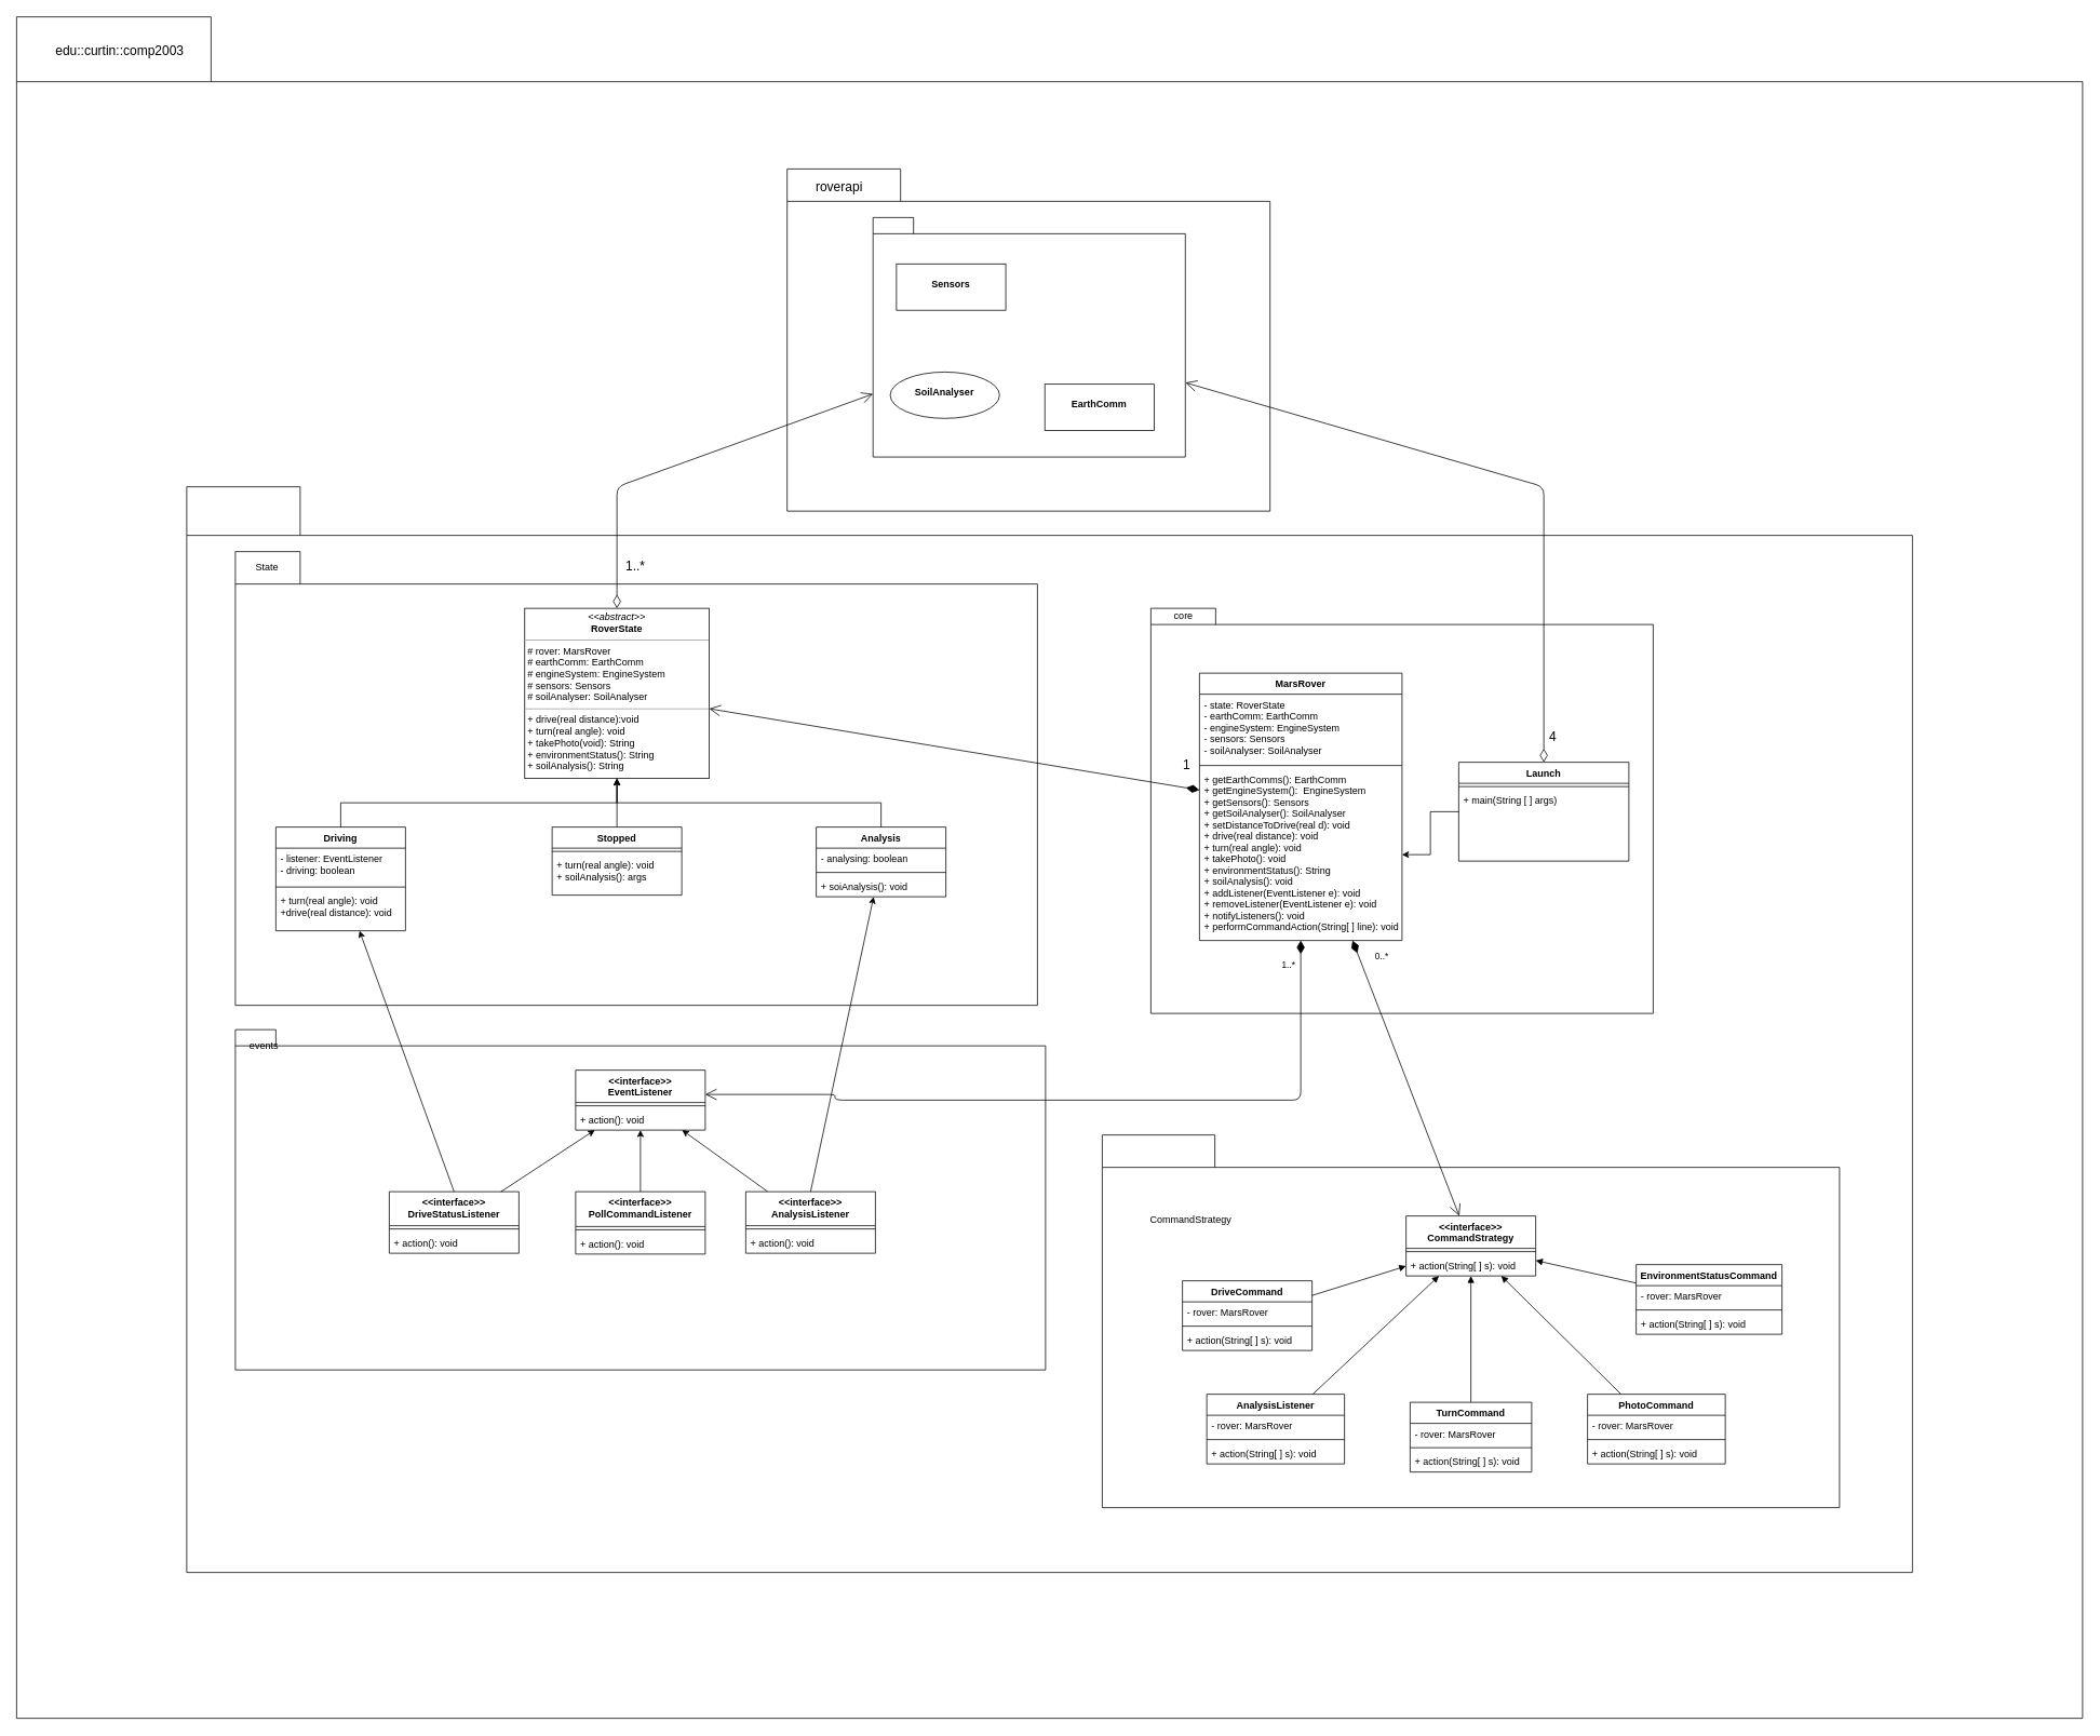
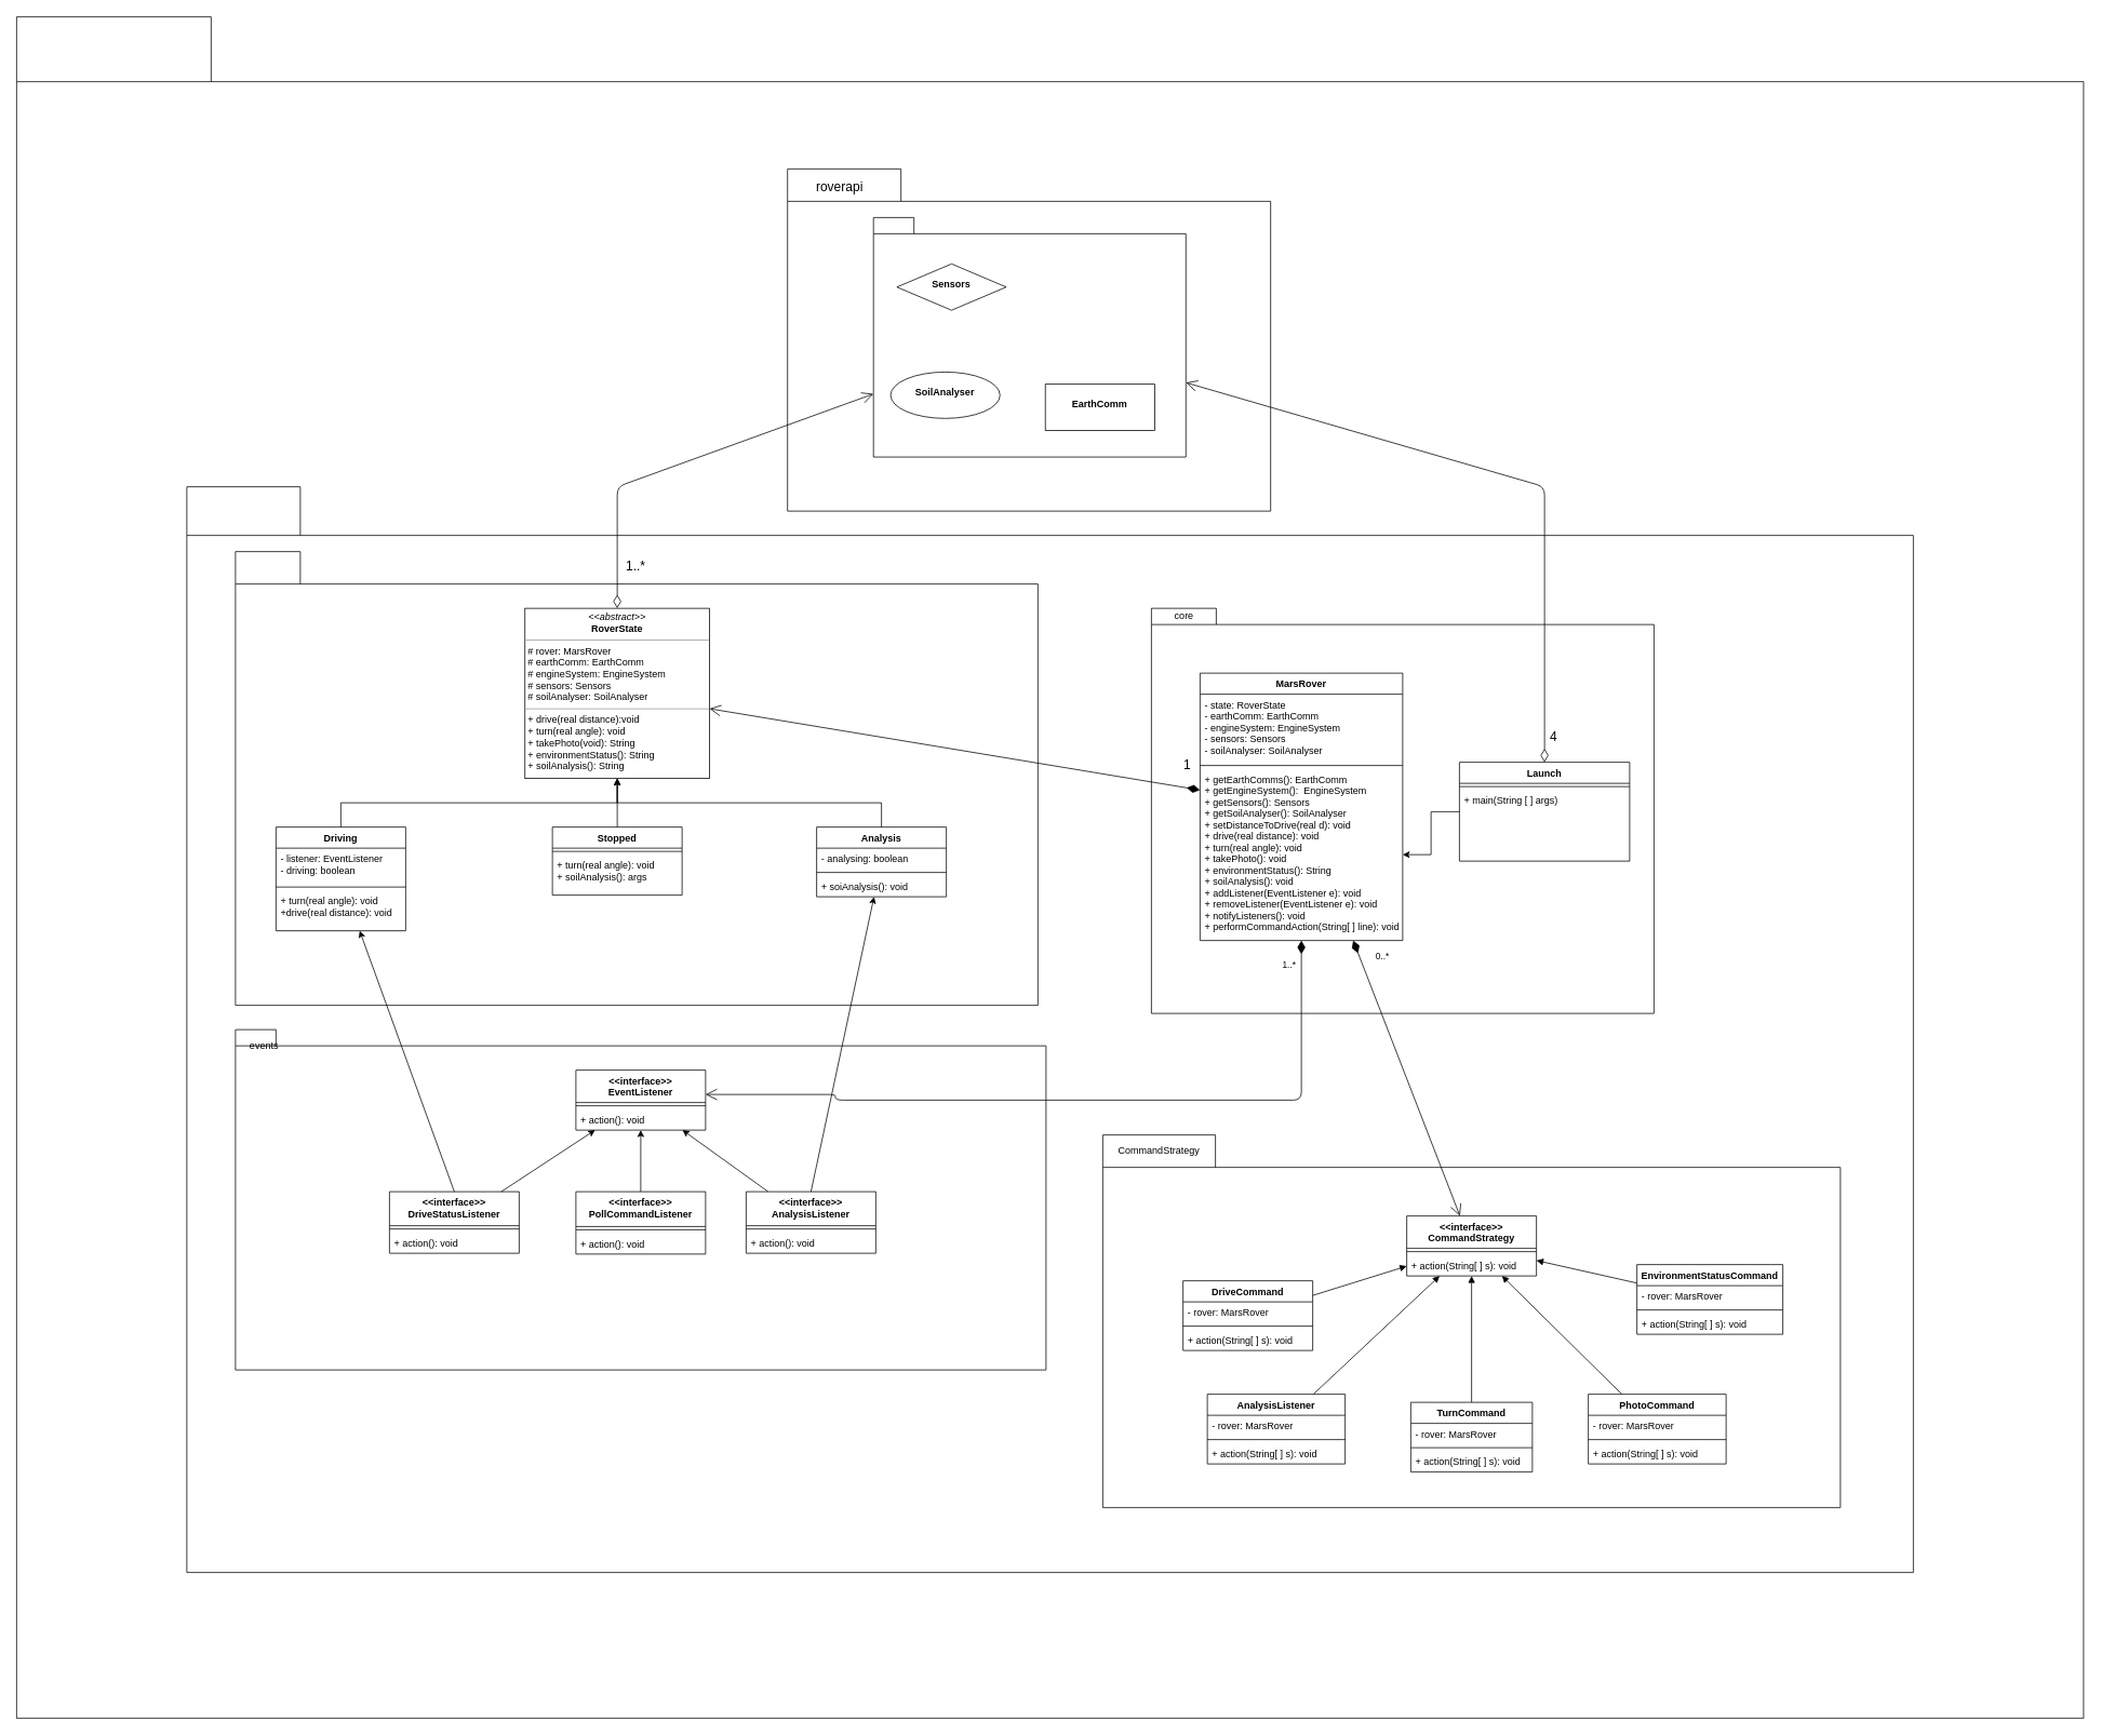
- <mxCell id="4" value="edu::curtin::comp2003" style="text;html=1;align=center;verticalAlign=middle;resizable=0;points=[];autosize=1;strokeColor=none;fontSize=16;" vertex="1" parent="2"><mxGeometry x="41.975" y="31.658" width="170" height="20" as="geometry" /></mxCell>
- <mxCell id="9" value="&lt;p style=&quot;margin: 0px ; margin-top: 4px ; text-align: center&quot;&gt;&lt;br&gt;&lt;b&gt;Sensors&lt;/b&gt;&lt;/p&gt;" style="verticalAlign=top;align=left;overflow=fill;fontSize=12;fontFamily=Helvetica;html=1;" parent="6" vertex="1"><mxGeometry x="28.909" y="57.209" width="134.909" height="57.209" as="geometry" /></mxCell>
+ <mxCell id="9" value="&lt;p style=&quot;margin: 0px ; margin-top: 4px ; text-align: center&quot;&gt;&lt;br&gt;&lt;b&gt;Sensors&lt;/b&gt;&lt;/p&gt;" style="rhombus;verticalAlign=top;align=left;overflow=fill;fontSize=12;fontFamily=Helvetica;html=1;" parent="6" vertex="1"><mxGeometry x="28.909" y="57.209" width="134.909" height="57.209" as="geometry" /></mxCell>
- <mxCell id="78" value="State" style="text;html=1;align=center;verticalAlign=middle;resizable=0;points=[];autosize=1;strokeColor=none;" parent="76" vertex="1"><mxGeometry x="19.223" y="10.37" width="40" height="20" as="geometry" /></mxCell>
- <mxCell id="17" value="CommandStrategy" style="text;html=1;align=center;verticalAlign=middle;resizable=0;points=[];autosize=1;strokeColor=none;" vertex="1" parent="15"><mxGeometry x="49" y="95" width="120" height="20" as="geometry" /></mxCell>
+ <mxCell id="17" value="CommandStrategy" style="text;html=1;align=center;verticalAlign=middle;resizable=0;points=[];autosize=1;strokeColor=none;" vertex="1" parent="15"><mxGeometry x="9" y="10" width="120" height="20" as="geometry" /></mxCell>
